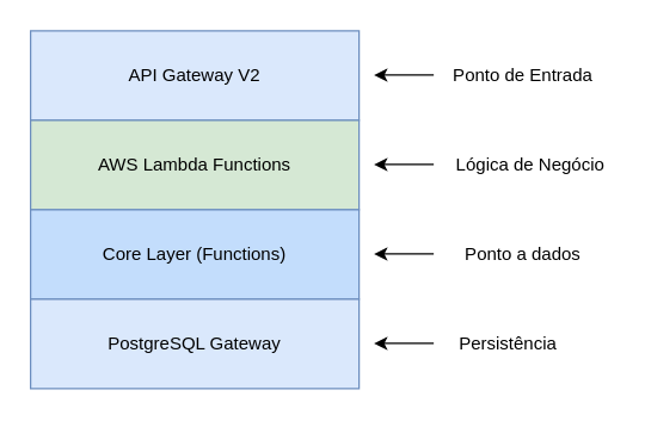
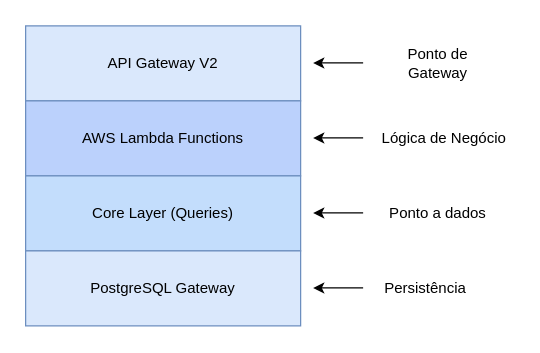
- <mxCell id="10" value="Ponto de Entrada" style="text;html=1;align=center;verticalAlign=middle;whiteSpace=wrap;rounded=0;" vertex="1" parent="1"><mxGeometry x="300" y="35" width="100" height="30" as="geometry" /></mxCell>
+ <mxCell id="10" value="Ponto de Gateway" style="text;html=1;align=center;verticalAlign=middle;whiteSpace=wrap;rounded=0;" vertex="1" parent="1"><mxGeometry x="300" y="35" width="100" height="30" as="geometry" /></mxCell>
- <mxCell id="3" value="AWS Lambda Functions" style="rounded=0;whiteSpace=wrap;html=1;fillColor=#d5e8d4;strokeColor=#6c8ebf;shadow=0;" vertex="1" parent="1"><mxGeometry x="20" y="80" width="220" height="60" as="geometry" /></mxCell>
+ <mxCell id="3" value="AWS Lambda Functions" style="rounded=0;whiteSpace=wrap;html=1;fillColor=#BBD1FC;strokeColor=#6c8ebf;shadow=0;" vertex="1" parent="1"><mxGeometry x="20" y="80" width="220" height="60" as="geometry" /></mxCell>
- <mxCell id="4" value="Core Layer (Functions)" style="rounded=0;whiteSpace=wrap;html=1;fillColor=#C3DDFC;strokeColor=#6c8ebf;" vertex="1" parent="1"><mxGeometry x="20" y="140" width="220" height="60" as="geometry" /></mxCell>
+ <mxCell id="4" value="Core Layer (Queries)" style="rounded=0;whiteSpace=wrap;html=1;fillColor=#C3DDFC;strokeColor=#6c8ebf;" vertex="1" parent="1"><mxGeometry x="20" y="140" width="220" height="60" as="geometry" /></mxCell>
